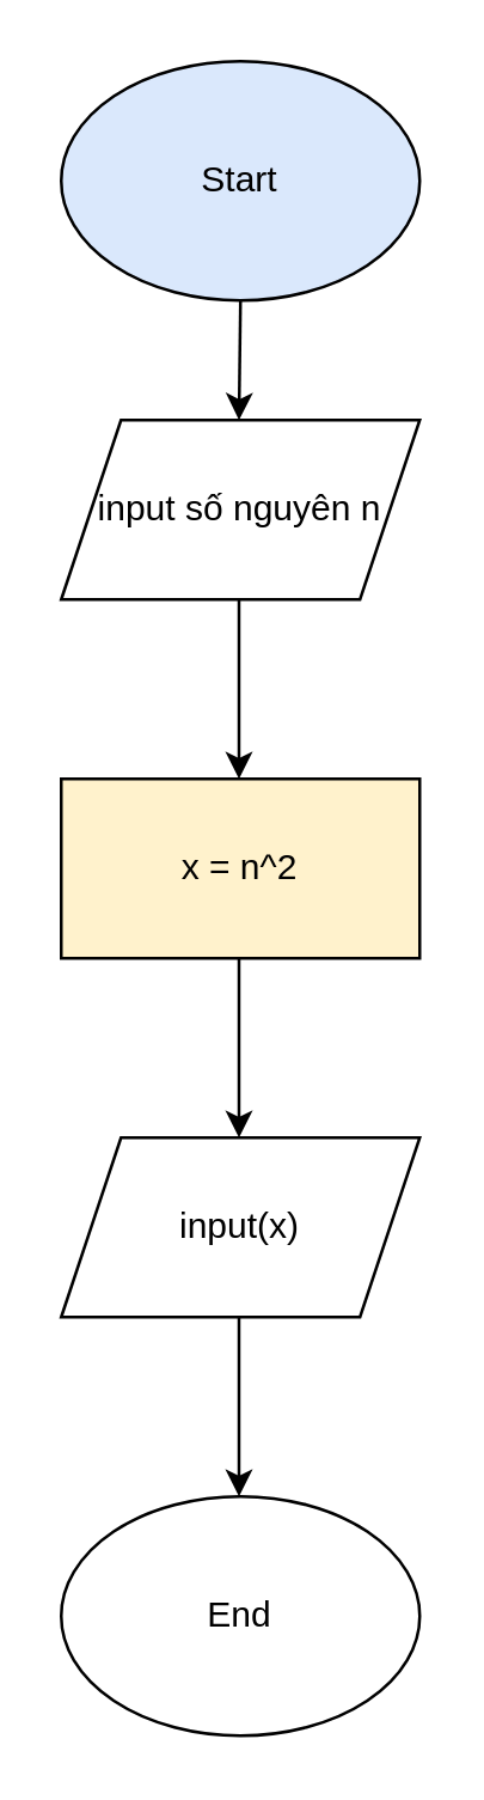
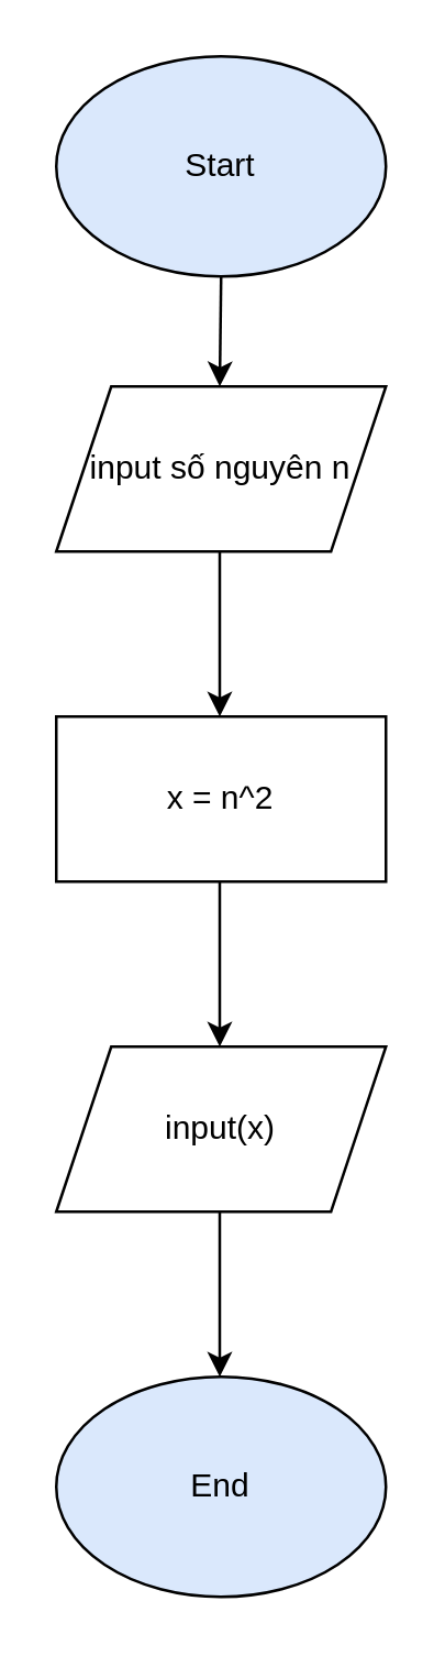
- <mxCell id="4" value="x = n^2" style="rounded=0;whiteSpace=wrap;html=1;fillColor=#fff2cc;" vertex="1" parent="1"><mxGeometry x="20" y="260" width="120" height="60" as="geometry" /></mxCell>
+ <mxCell id="4" value="x = n^2" style="rounded=0;whiteSpace=wrap;html=1;" vertex="1" parent="1"><mxGeometry x="20" y="260" width="120" height="60" as="geometry" /></mxCell>
- <mxCell id="8" value="End" style="ellipse;whiteSpace=wrap;html=1;" vertex="1" parent="1"><mxGeometry x="20" y="500" width="120" height="80" as="geometry" /></mxCell>
+ <mxCell id="8" value="End" style="ellipse;whiteSpace=wrap;html=1;fillColor=#dae8fc;" vertex="1" parent="1"><mxGeometry x="20" y="500" width="120" height="80" as="geometry" /></mxCell>
